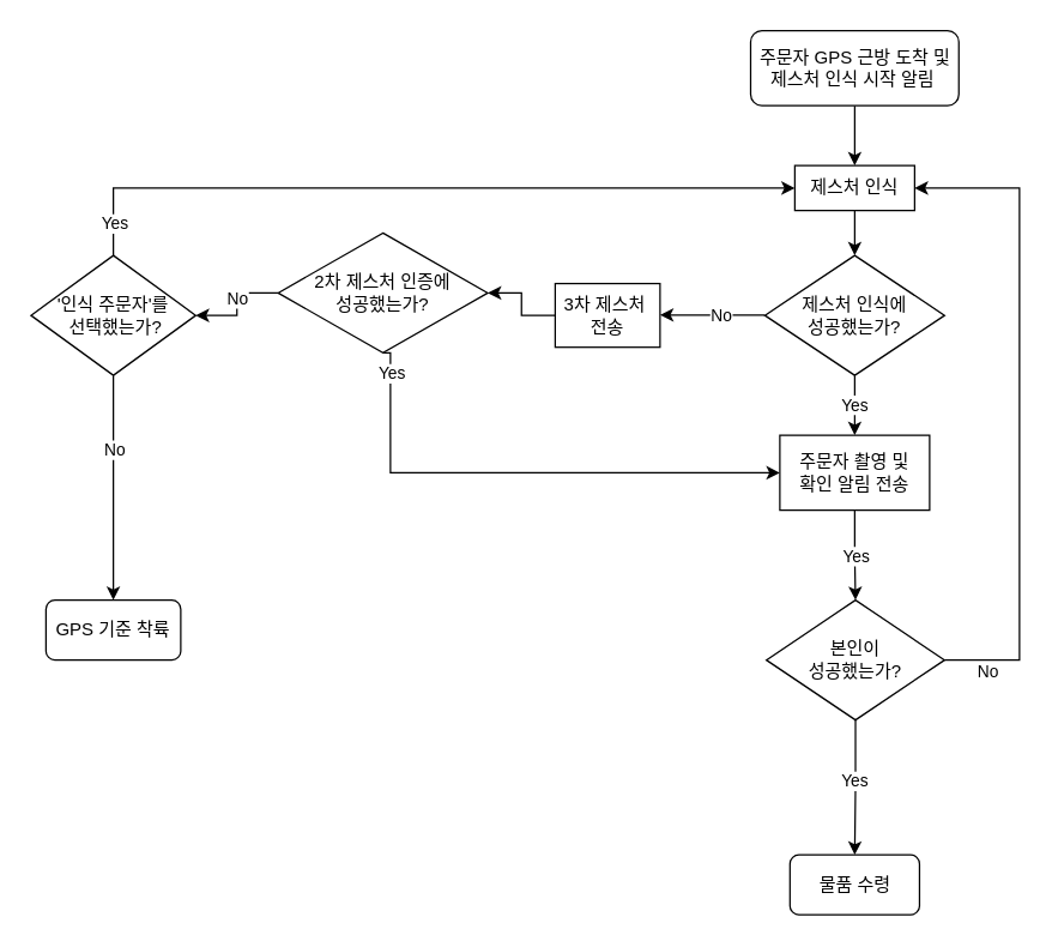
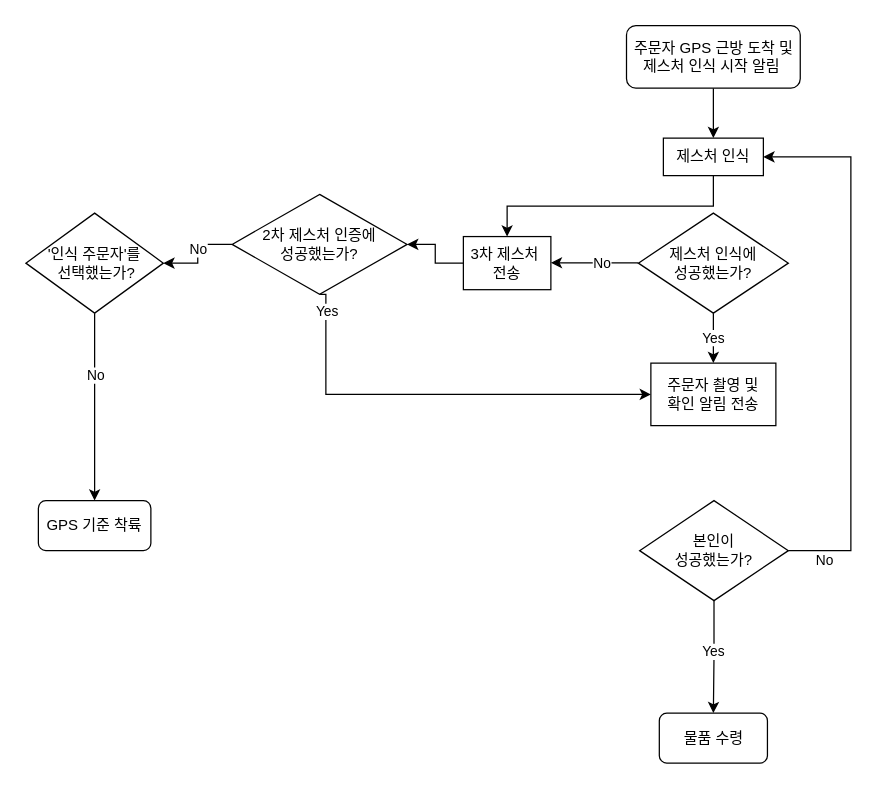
- <mxCell id="18" style="edgeStyle=orthogonalEdgeStyle;rounded=0;orthogonalLoop=1;jettySize=auto;html=1;exitX=0.5;exitY=0;exitDx=0;exitDy=0;entryX=0;entryY=0.5;entryDx=0;entryDy=0;" edge="1" parent="1" source="22" target="29"><mxGeometry relative="1" as="geometry"><mxPoint x="525" y="125" as="targetPoint" /></mxGeometry></mxCell>
- <mxCell id="19" value="Yes" style="edgeLabel;html=1;align=center;verticalAlign=middle;resizable=0;points=[];" vertex="1" connectable="0" parent="18"><mxGeometry x="-0.912" y="3" relative="1" as="geometry"><mxPoint x="3" as="offset" /></mxGeometry></mxCell>
- <mxCell id="11" style="edgeStyle=orthogonalEdgeStyle;rounded=0;orthogonalLoop=1;jettySize=auto;html=1;exitX=0.5;exitY=1;exitDx=0;exitDy=0;entryX=0.5;entryY=0;entryDx=0;entryDy=0;" edge="1" parent="1" source="29" target="5"><mxGeometry relative="1" as="geometry"><mxPoint x="570" y="140" as="sourcePoint" /></mxGeometry></mxCell>
+ <mxCell id="11" style="edgeStyle=orthogonalEdgeStyle;rounded=0;orthogonalLoop=1;jettySize=auto;html=1;exitX=0.5;exitY=1;exitDx=0;exitDy=0;" edge="1" parent="1" source="29" target="17"><mxGeometry relative="1" as="geometry"><mxPoint x="570" y="140" as="sourcePoint" /></mxGeometry></mxCell>
- <mxCell id="13" style="edgeStyle=orthogonalEdgeStyle;rounded=0;orthogonalLoop=1;jettySize=auto;html=1;exitX=0.5;exitY=1;exitDx=0;exitDy=0;entryX=0.5;entryY=0;entryDx=0;entryDy=0;" edge="1" parent="1" source="15" target="10"><mxGeometry relative="1" as="geometry" /></mxCell>
- <mxCell id="14" value="Yes" style="edgeLabel;html=1;align=center;verticalAlign=middle;resizable=0;points=[];" vertex="1" connectable="0" parent="13"><mxGeometry x="0.023" relative="1" as="geometry"><mxPoint as="offset" /></mxGeometry></mxCell>
